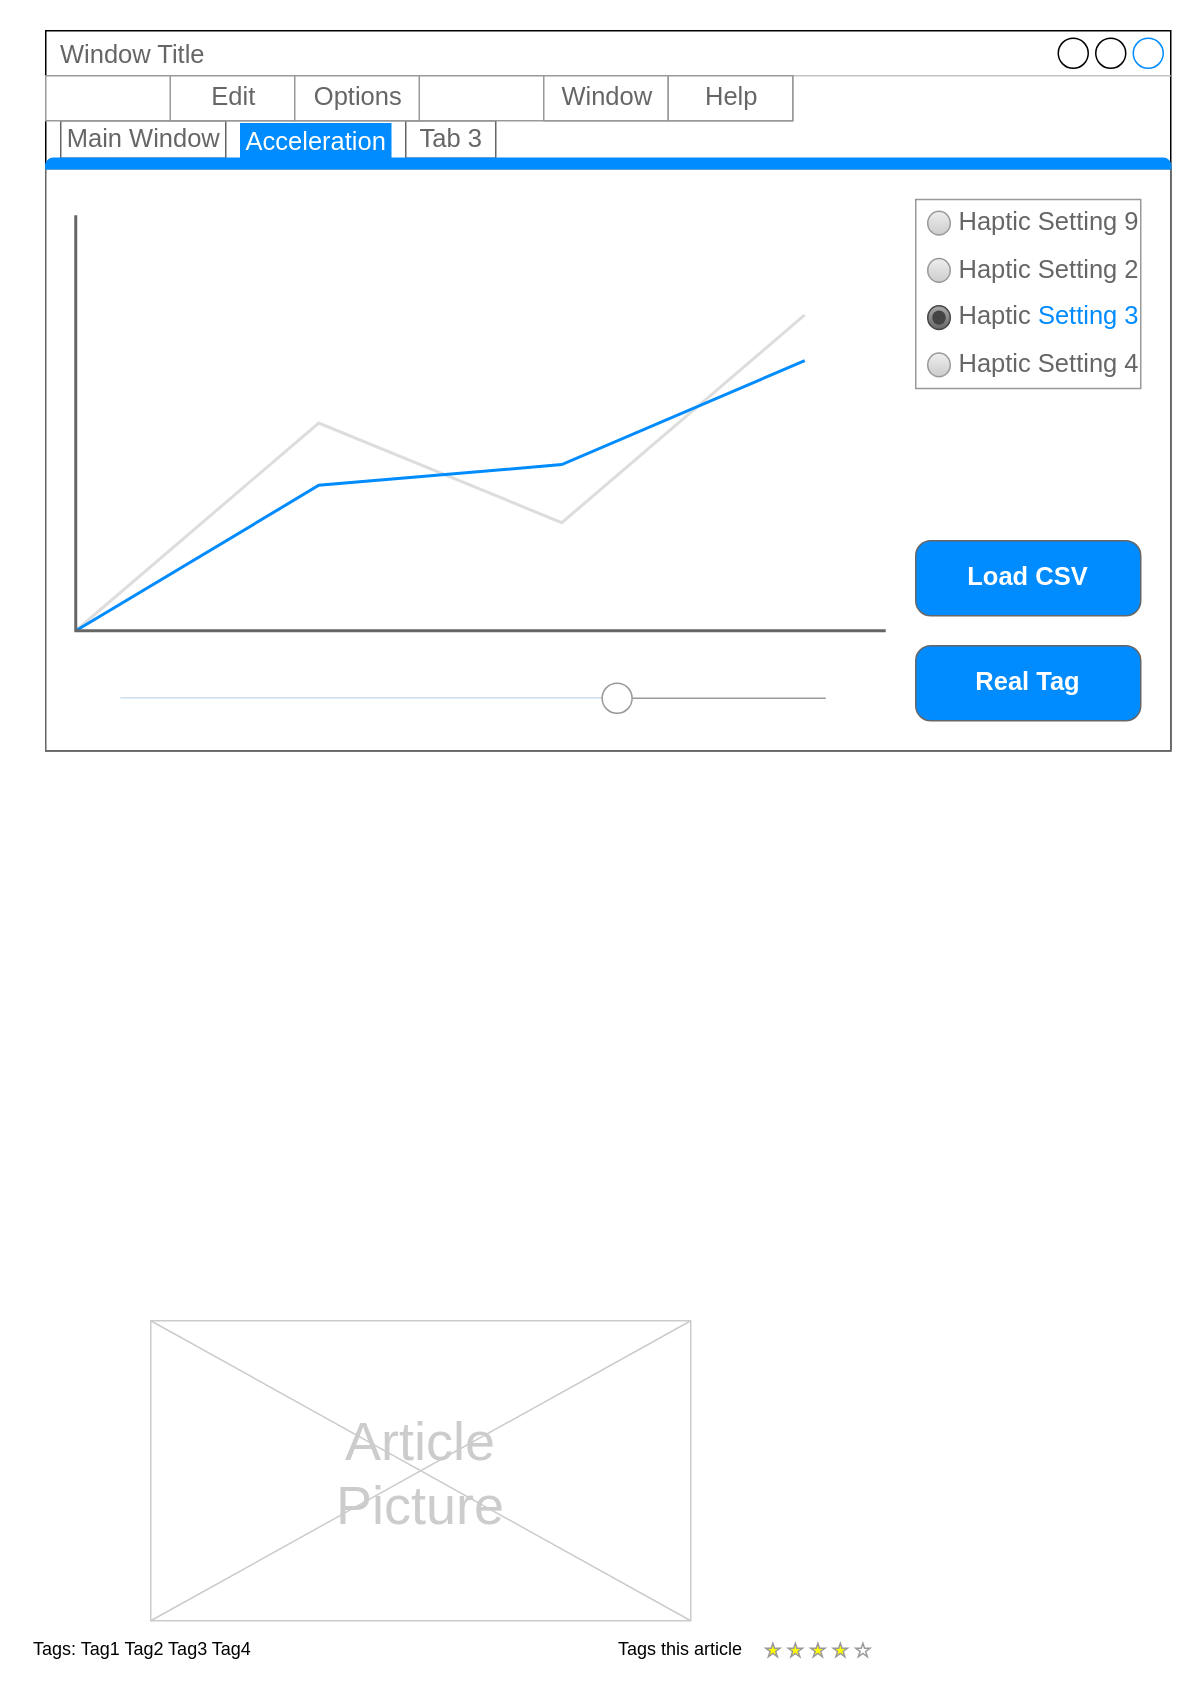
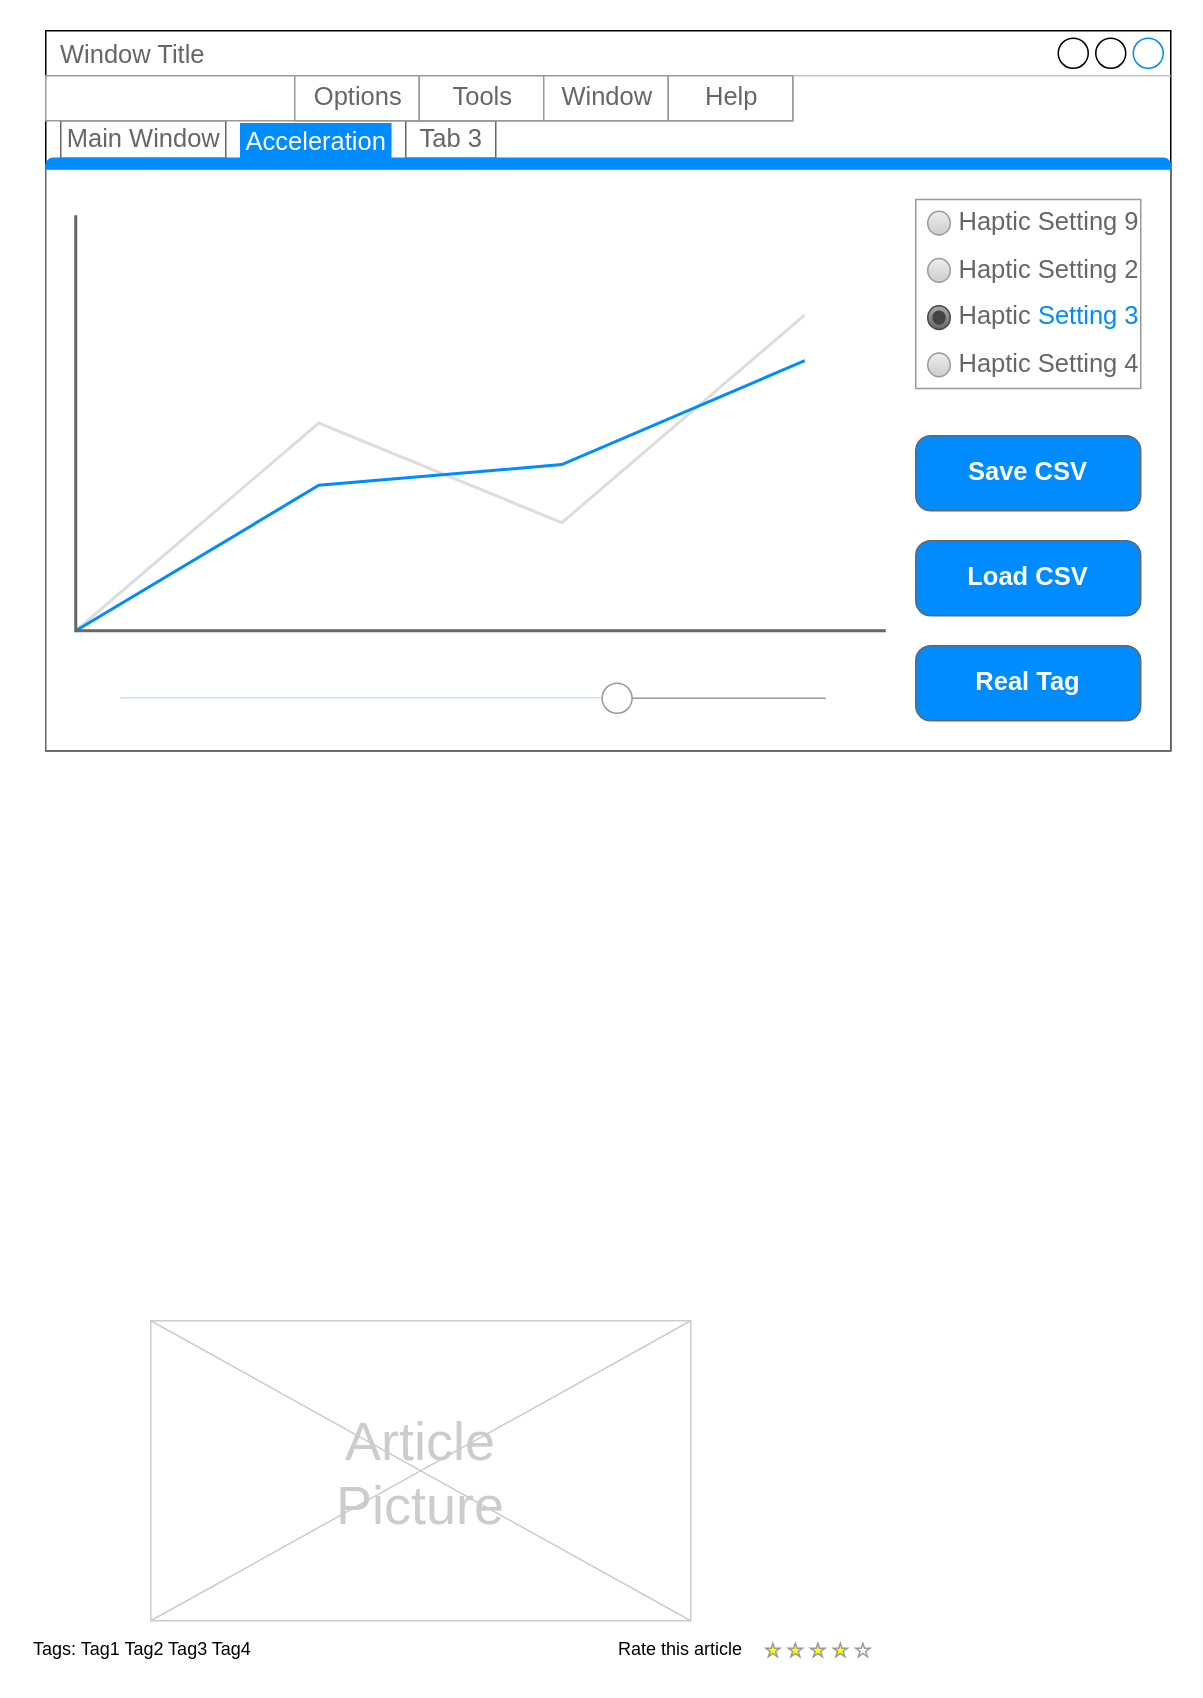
- <mxCell id="25" value="Edit" style="strokeColor=inherit;fillColor=inherit;gradientColor=inherit;strokeWidth=1;shadow=0;dashed=0;align=center;html=1;shape=mxgraph.mockup.forms.rrect;rSize=0;fontSize=17;fontColor=#666666;" parent="24" vertex="1"><mxGeometry x="83" width="83" height="30" as="geometry" /></mxCell>
+ <mxCell id="27" value="Tools" style="strokeColor=inherit;fillColor=inherit;gradientColor=inherit;strokeWidth=1;shadow=0;dashed=0;align=center;html=1;shape=mxgraph.mockup.forms.rrect;rSize=0;fontSize=17;fontColor=#666666;" parent="24" vertex="1"><mxGeometry x="249" width="83" height="30" as="geometry" /></mxCell>
+ <mxCell id="21" value="Save CSV" style="strokeWidth=1;shadow=0;dashed=0;align=center;html=1;shape=mxgraph.mockup.buttons.button;strokeColor=#666666;fontColor=#ffffff;mainText=;buttonStyle=round;fontSize=17;fontStyle=1;fillColor=#008cff;whiteSpace=wrap;" parent="8" vertex="1"><mxGeometry x="580" y="210" width="150" height="50" as="geometry" /></mxCell>
- <mxCell id="5" value="Tags this article" style="text;spacingTop=-5;" parent="1" vertex="1"><mxGeometry x="410" y="1090" width="30" height="20" as="geometry" /></mxCell>
+ <mxCell id="5" value="Rate this article" style="text;spacingTop=-5;" parent="1" vertex="1"><mxGeometry x="410" y="1090" width="30" height="20" as="geometry" /></mxCell>
